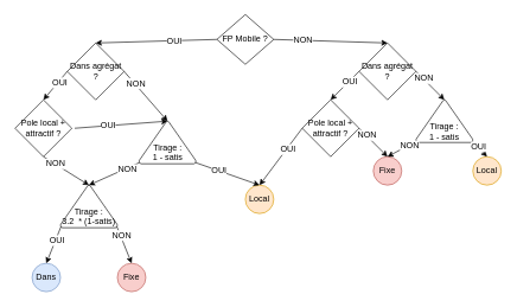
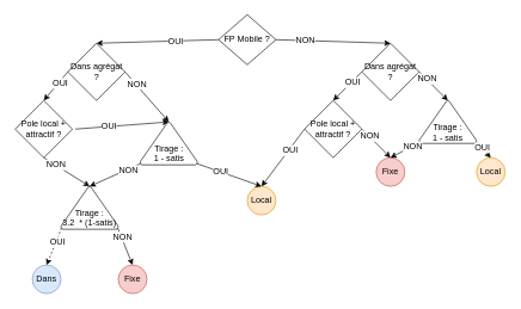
- <mxCell id="42" value="" style="endArrow=classic;html=1;exitX=0.01;exitY=0.97;exitDx=0;exitDy=0;entryX=0.5;entryY=0;entryDx=0;entryDy=0;exitPerimeter=0;" edge="1" parent="1" target="41" source="35"><mxGeometry width="50" height="50" relative="1" as="geometry"><mxPoint x="100.707" y="318.448" as="sourcePoint" /><mxPoint x="360.81" y="449.828" as="targetPoint" /></mxGeometry></mxCell>
+ <mxCell id="42" value="" style="endArrow=classic;html=1;exitX=0.01;exitY=0.97;exitDx=0;exitDy=0;entryX=0.5;entryY=0;entryDx=0;entryDy=0;exitPerimeter=0;dashed=1;" edge="1" parent="1" target="41" source="35"><mxGeometry width="50" height="50" relative="1" as="geometry"><mxPoint x="100.707" y="318.448" as="sourcePoint" /><mxPoint x="360.81" y="449.828" as="targetPoint" /></mxGeometry></mxCell>
